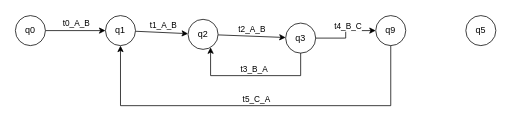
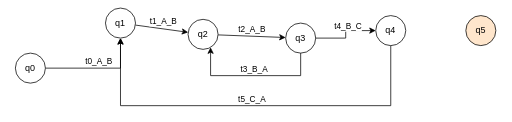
- <mxCell id="17" value="q0" style="ellipse;whiteSpace=wrap;html=1;aspect=fixed;" parent="1" vertex="1"><mxGeometry x="20" y="20" width="40" height="40" as="geometry" /></mxCell>
+ <mxCell id="17" value="q0" style="ellipse;whiteSpace=wrap;html=1;aspect=fixed;" parent="1" vertex="1"><mxGeometry x="20" y="70" width="40" height="40" as="geometry" /></mxCell>
- <mxCell id="4" value="q1" style="ellipse;whiteSpace=wrap;html=1;aspect=fixed;" parent="1" vertex="1"><mxGeometry x="140" y="20" width="40" height="40" as="geometry" /></mxCell>
+ <mxCell id="4" value="q1" style="ellipse;whiteSpace=wrap;html=1;aspect=fixed;" parent="1" vertex="1"><mxGeometry x="140" y="10" width="40" height="40" as="geometry" /></mxCell>
- <mxCell id="18" value="q9" style="ellipse;whiteSpace=wrap;html=1;aspect=fixed;" parent="1" vertex="1"><mxGeometry x="500" y="20" width="40" height="40" as="geometry" /></mxCell>
+ <mxCell id="18" value="q4" style="ellipse;whiteSpace=wrap;html=1;aspect=fixed;" parent="1" vertex="1"><mxGeometry x="500" y="20" width="40" height="40" as="geometry" /></mxCell>
- <mxCell id="19" value="q5" style="ellipse;whiteSpace=wrap;html=1;aspect=fixed;" parent="1" vertex="1"><mxGeometry x="620" y="20" width="40" height="40" as="geometry" /></mxCell>
+ <mxCell id="19" value="q5" style="ellipse;whiteSpace=wrap;html=1;aspect=fixed;fillColor=#ffe6cc;" parent="1" vertex="1"><mxGeometry x="620" y="20" width="40" height="40" as="geometry" /></mxCell>
